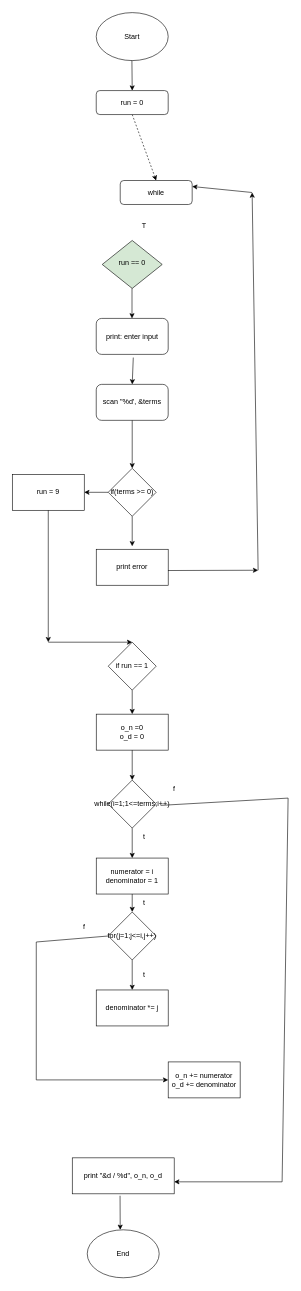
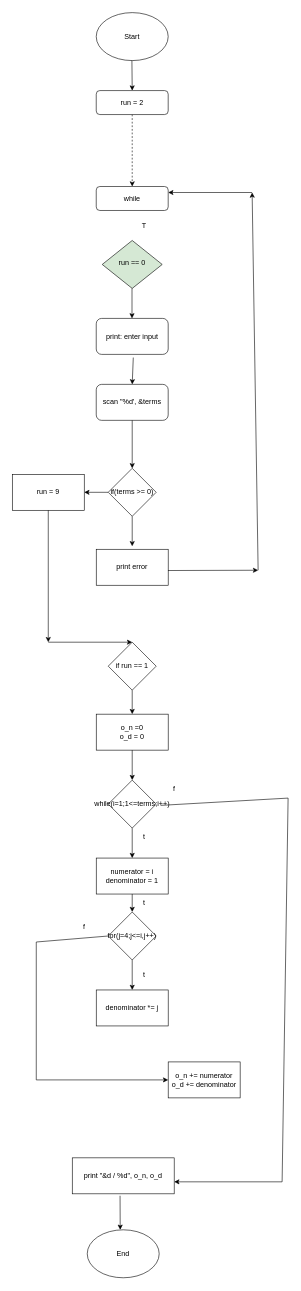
- <mxCell id="44" value="run = 0" style="rounded=1;whiteSpace=wrap;html=1;fontSize=12;glass=0;strokeWidth=1;shadow=0;" vertex="1" parent="1"><mxGeometry x="160" y="150" width="120" height="40" as="geometry" /></mxCell>
+ <mxCell id="44" value="run = 2" style="rounded=1;whiteSpace=wrap;html=1;fontSize=12;glass=0;strokeWidth=1;shadow=0;" vertex="1" parent="1"><mxGeometry x="160" y="150" width="120" height="40" as="geometry" /></mxCell>
- <mxCell id="2" value="while" style="rounded=1;whiteSpace=wrap;html=1;fontSize=12;glass=0;strokeWidth=1;shadow=0;" parent="1" vertex="1"><mxGeometry x="200" y="300" width="120" height="40" as="geometry" /></mxCell>
+ <mxCell id="2" value="while" style="rounded=1;whiteSpace=wrap;html=1;fontSize=12;glass=0;strokeWidth=1;shadow=0;" parent="1" vertex="1"><mxGeometry x="160" y="310" width="120" height="40" as="geometry" /></mxCell>
- <mxCell id="30" value="for(j=1;j&amp;lt;=i,j++)" style="rhombus;whiteSpace=wrap;html=1;" vertex="1" parent="1"><mxGeometry x="180" y="1520" width="80" height="80" as="geometry" /></mxCell>
+ <mxCell id="30" value="for(j=4;j&amp;lt;=i,j++)" style="rhombus;whiteSpace=wrap;html=1;" vertex="1" parent="1"><mxGeometry x="180" y="1520" width="80" height="80" as="geometry" /></mxCell>
